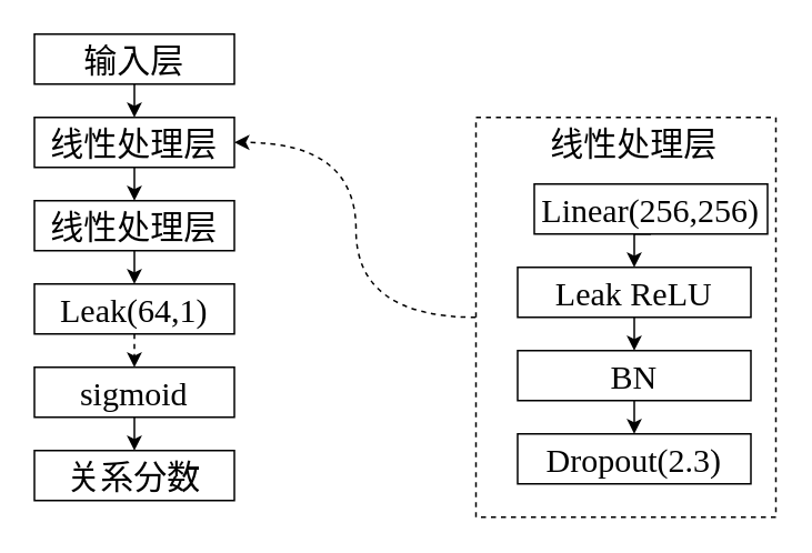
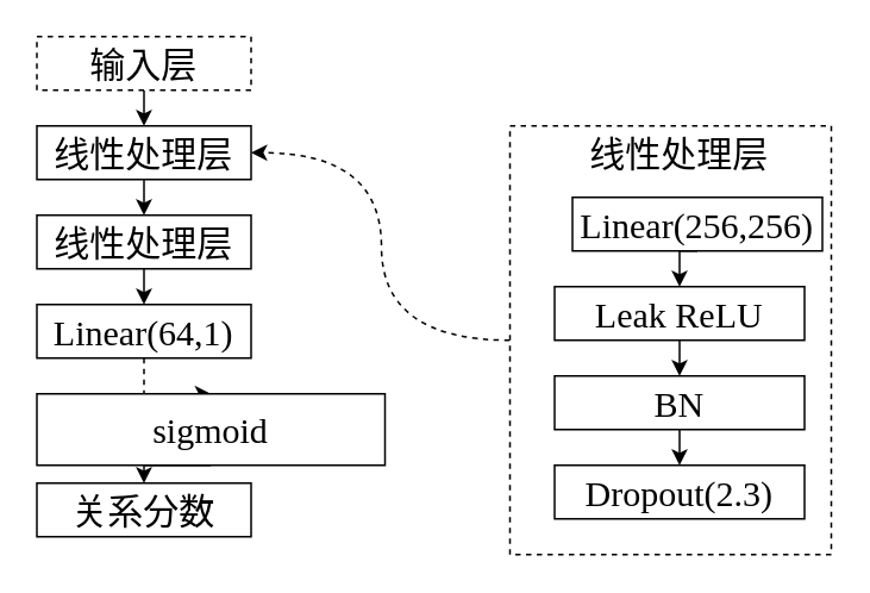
- <mxCell id="5" value="输入层" style="rounded=0;whiteSpace=wrap;html=1;fontFamily=SimSun;fontSize=20;" vertex="1" parent="1"><mxGeometry x="20" y="20" width="120" height="30" as="geometry" /></mxCell>
+ <mxCell id="5" value="输入层" style="rounded=0;whiteSpace=wrap;html=1;fontFamily=SimSun;fontSize=20;dashed=1;" vertex="1" parent="1"><mxGeometry x="20" y="20" width="120" height="30" as="geometry" /></mxCell>
- <mxCell id="11" value="Leak(64,1)" style="rounded=0;whiteSpace=wrap;html=1;fontFamily=Times New Roman;fontSize=20;" vertex="1" parent="1"><mxGeometry x="20" y="170" width="120" height="30" as="geometry" /></mxCell>
+ <mxCell id="11" value="Linear(64,1)" style="rounded=0;whiteSpace=wrap;html=1;fontFamily=Times New Roman;fontSize=20;" vertex="1" parent="1"><mxGeometry x="20" y="170" width="120" height="30" as="geometry" /></mxCell>
- <mxCell id="13" value="sigmoid" style="rounded=0;whiteSpace=wrap;html=1;fontFamily=Times New Roman;fontSize=20;" vertex="1" parent="1"><mxGeometry x="20" y="220" width="120" height="30" as="geometry" /></mxCell>
+ <mxCell id="13" value="sigmoid" style="rounded=0;whiteSpace=wrap;html=1;fontFamily=Times New Roman;fontSize=20;" vertex="1" parent="1"><mxGeometry x="20" y="220" width="195" height="40" as="geometry" /></mxCell>
